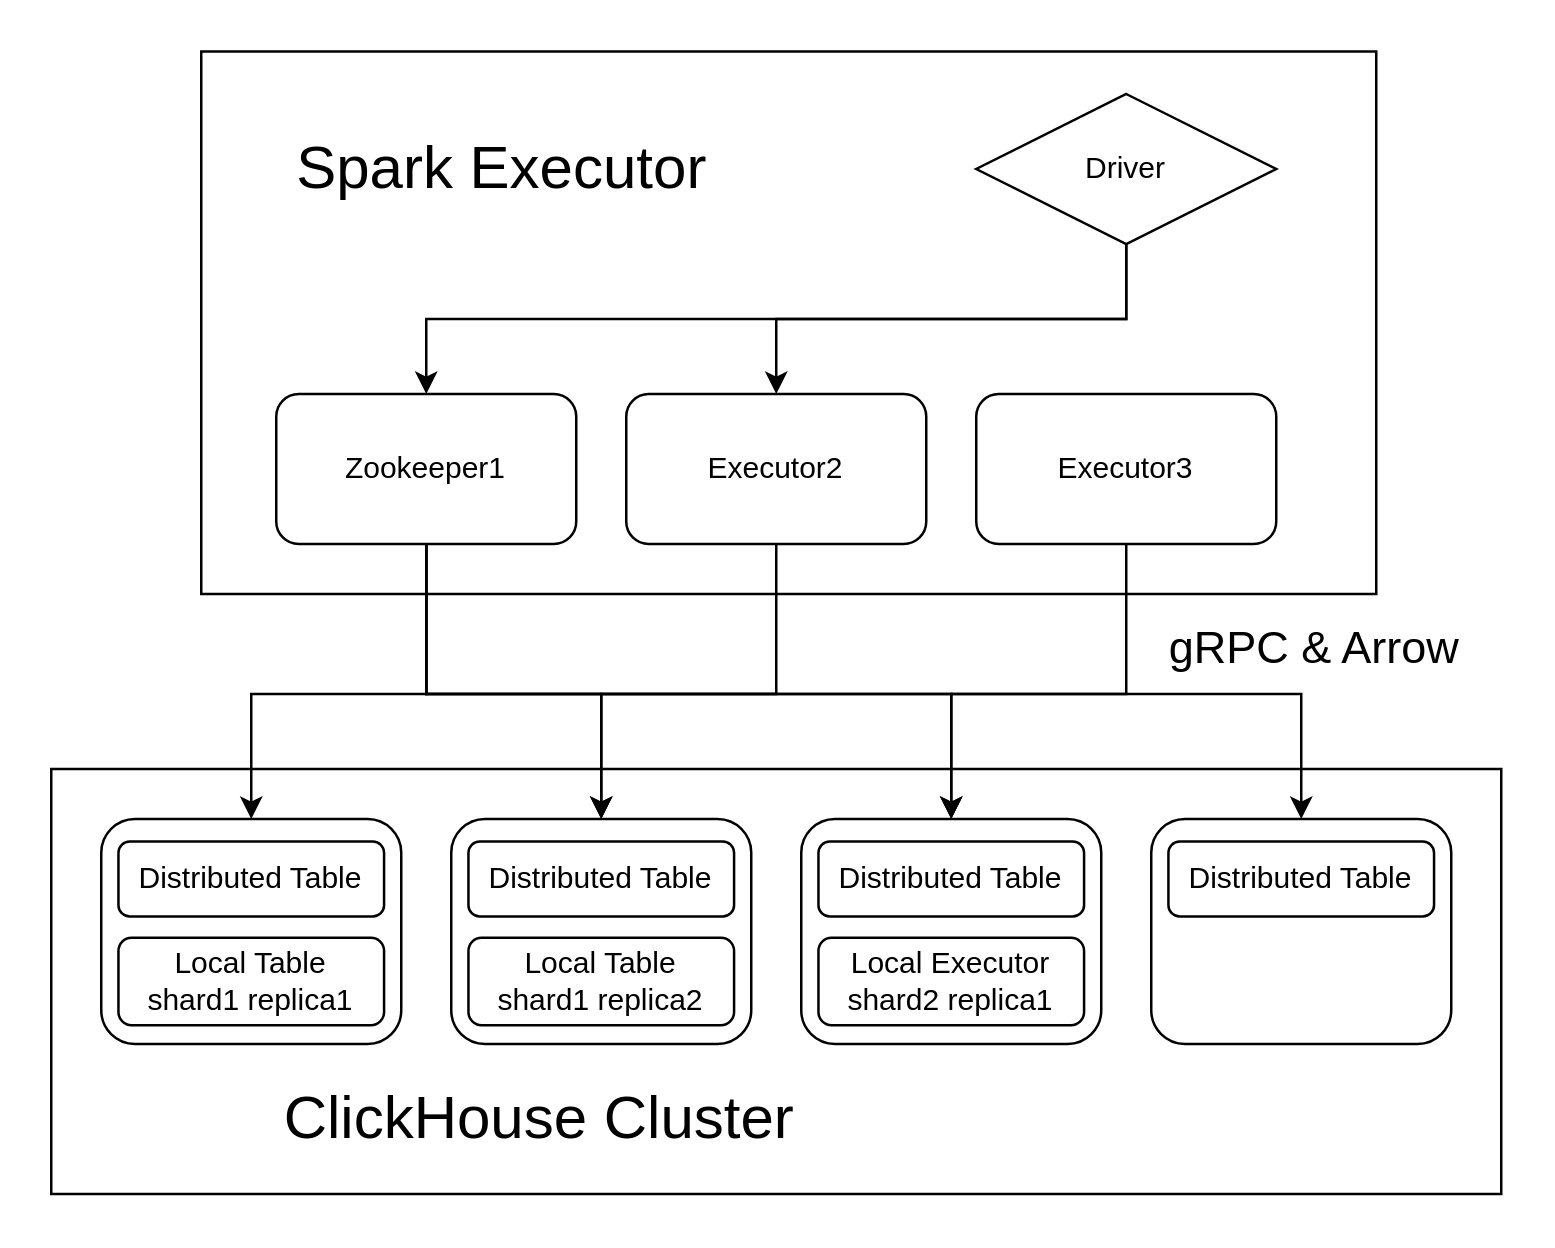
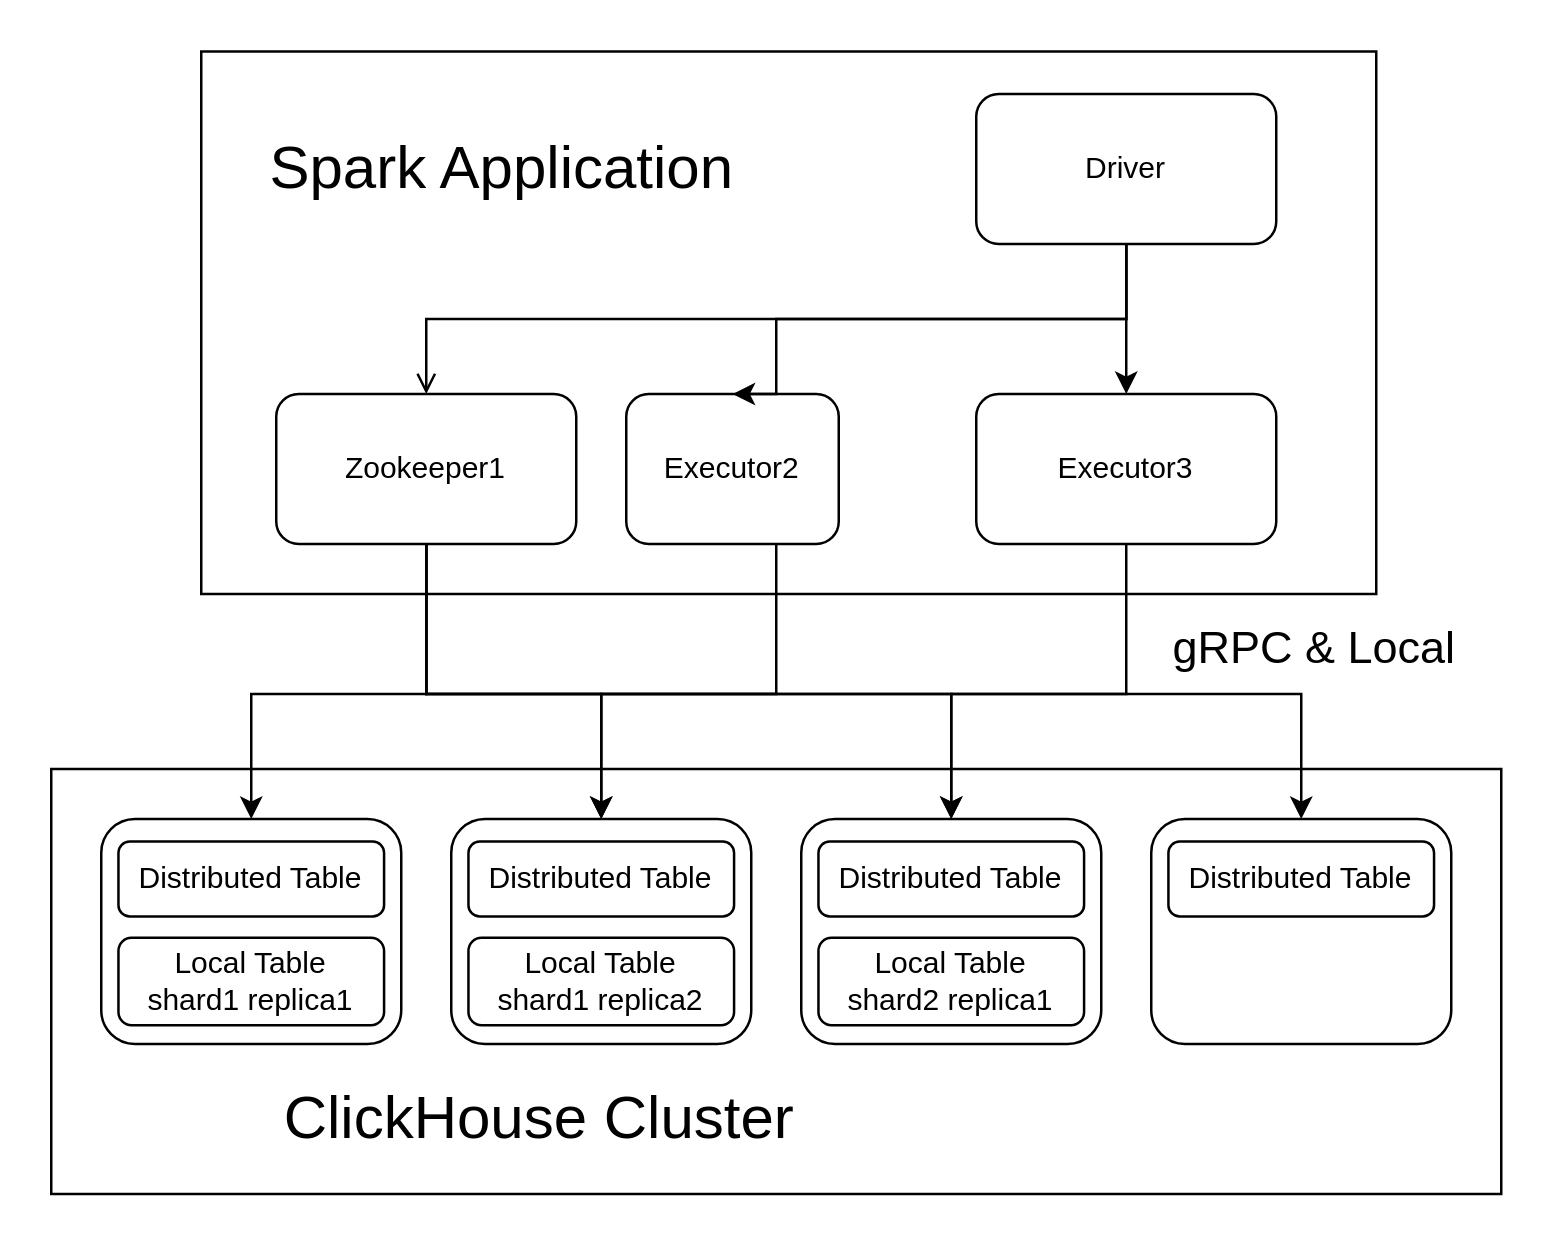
- <mxCell id="22" value="&lt;font style=&quot;font-size: 24px;&quot;&gt;Spark Executor&lt;/font&gt;" style="text;html=1;resizable=0;autosize=1;align=center;verticalAlign=middle;points=[];fillColor=none;strokeColor=none;rounded=0;" parent="1" vertex="1"><mxGeometry x="100" y="57" width="200" height="20" as="geometry" /></mxCell>
+ <mxCell id="22" value="&lt;font style=&quot;font-size: 24px;&quot;&gt;Spark Application&lt;/font&gt;" style="text;html=1;resizable=0;autosize=1;align=center;verticalAlign=middle;points=[];fillColor=none;strokeColor=none;rounded=0;" parent="1" vertex="1"><mxGeometry x="100" y="57" width="200" height="20" as="geometry" /></mxCell>
- <mxCell id="20" value="Driver" style="rhombus;whiteSpace=wrap;html=1;" parent="1" vertex="1"><mxGeometry x="390" y="37" width="120" height="60" as="geometry" /></mxCell>
+ <mxCell id="20" value="Driver" style="rounded=1;whiteSpace=wrap;html=1;" parent="1" vertex="1"><mxGeometry x="390" y="37" width="120" height="60" as="geometry" /></mxCell>
+ <mxCell id="18" value="" style="edgeStyle=orthogonalEdgeStyle;rounded=0;orthogonalLoop=1;jettySize=auto;html=1;" parent="1" source="20" target="16" edge="1"><mxGeometry relative="1" as="geometry" /></mxCell>
- <mxCell id="19" style="edgeStyle=orthogonalEdgeStyle;rounded=0;orthogonalLoop=1;jettySize=auto;html=1;" parent="1" source="20" target="12" edge="1"><mxGeometry relative="1" as="geometry"><Array as="points"><mxPoint x="450" y="127" /><mxPoint x="170" y="127" /></Array></mxGeometry></mxCell>
+ <mxCell id="19" style="edgeStyle=orthogonalEdgeStyle;rounded=0;orthogonalLoop=1;jettySize=auto;html=1;endArrow=open;" parent="1" source="20" target="12" edge="1"><mxGeometry relative="1" as="geometry"><Array as="points"><mxPoint x="450" y="127" /><mxPoint x="170" y="127" /></Array></mxGeometry></mxCell>
- <mxCell id="14" value="Executor2" style="rounded=1;whiteSpace=wrap;html=1;" parent="1" vertex="1"><mxGeometry x="250" y="157" width="120" height="60" as="geometry" /></mxCell>
+ <mxCell id="14" value="Executor2" style="rounded=1;whiteSpace=wrap;html=1;" parent="1" vertex="1"><mxGeometry x="250" y="157" width="85" height="60" as="geometry" /></mxCell>
- <mxCell id="30" value="&lt;font style=&quot;font-size: 18px;&quot;&gt;gRPC &amp;amp; Arrow&lt;/font&gt;" style="text;html=1;resizable=0;autosize=1;align=center;verticalAlign=middle;points=[];fillColor=none;strokeColor=none;rounded=0;" parent="1" vertex="1"><mxGeometry x="460" y="249" width="130" height="20" as="geometry" /></mxCell>
+ <mxCell id="30" value="&lt;font style=&quot;font-size: 18px;&quot;&gt;gRPC &amp;amp; Local&lt;/font&gt;" style="text;html=1;resizable=0;autosize=1;align=center;verticalAlign=middle;points=[];fillColor=none;strokeColor=none;rounded=0;" parent="1" vertex="1"><mxGeometry x="460" y="249" width="130" height="20" as="geometry" /></mxCell>
- <mxCell id="29" value="Local Executor&lt;br&gt;shard2 replica1" style="rounded=1;whiteSpace=wrap;html=1;" parent="1" vertex="1"><mxGeometry x="326.88" y="374.5" width="106.25" height="35" as="geometry" /></mxCell>
+ <mxCell id="29" value="Local Table&lt;br&gt;shard2 replica1" style="rounded=1;whiteSpace=wrap;html=1;" parent="1" vertex="1"><mxGeometry x="326.88" y="374.5" width="106.25" height="35" as="geometry" /></mxCell>
